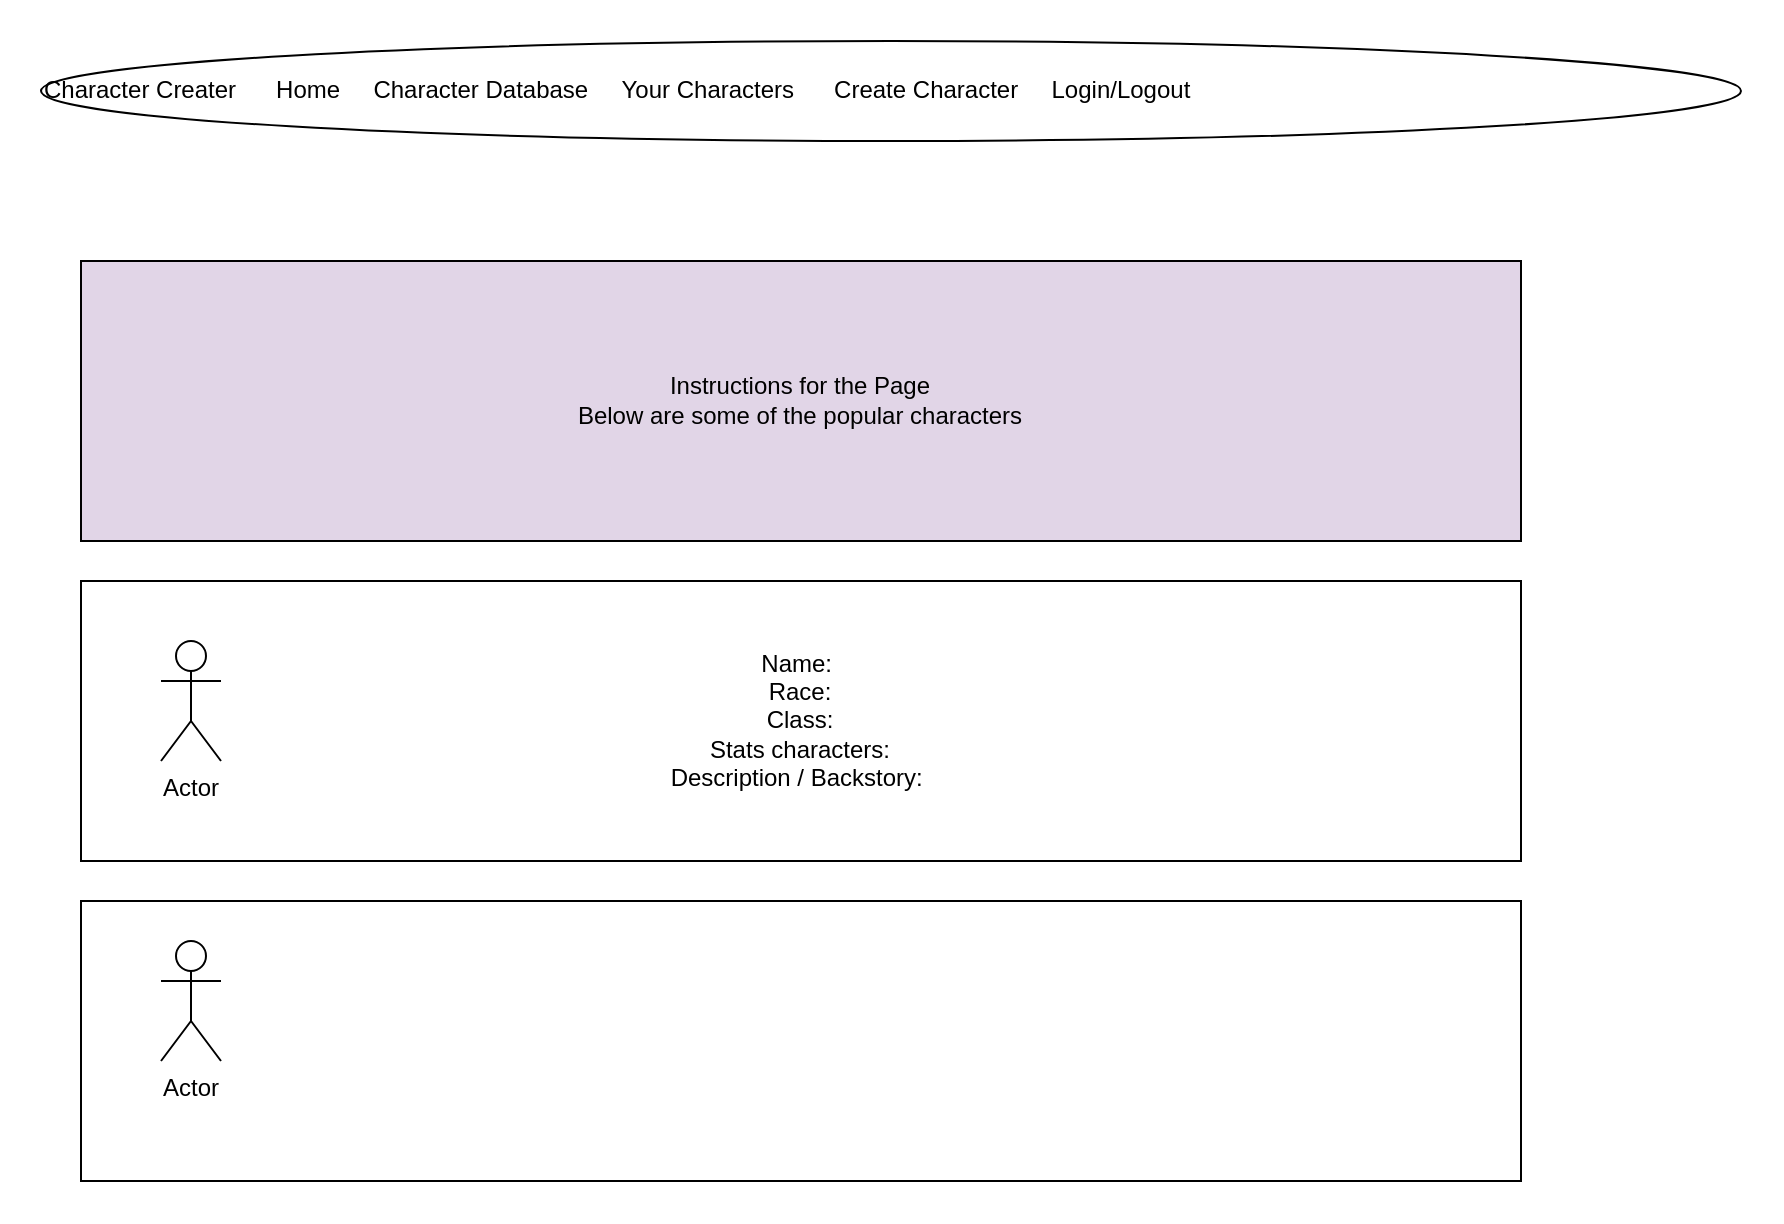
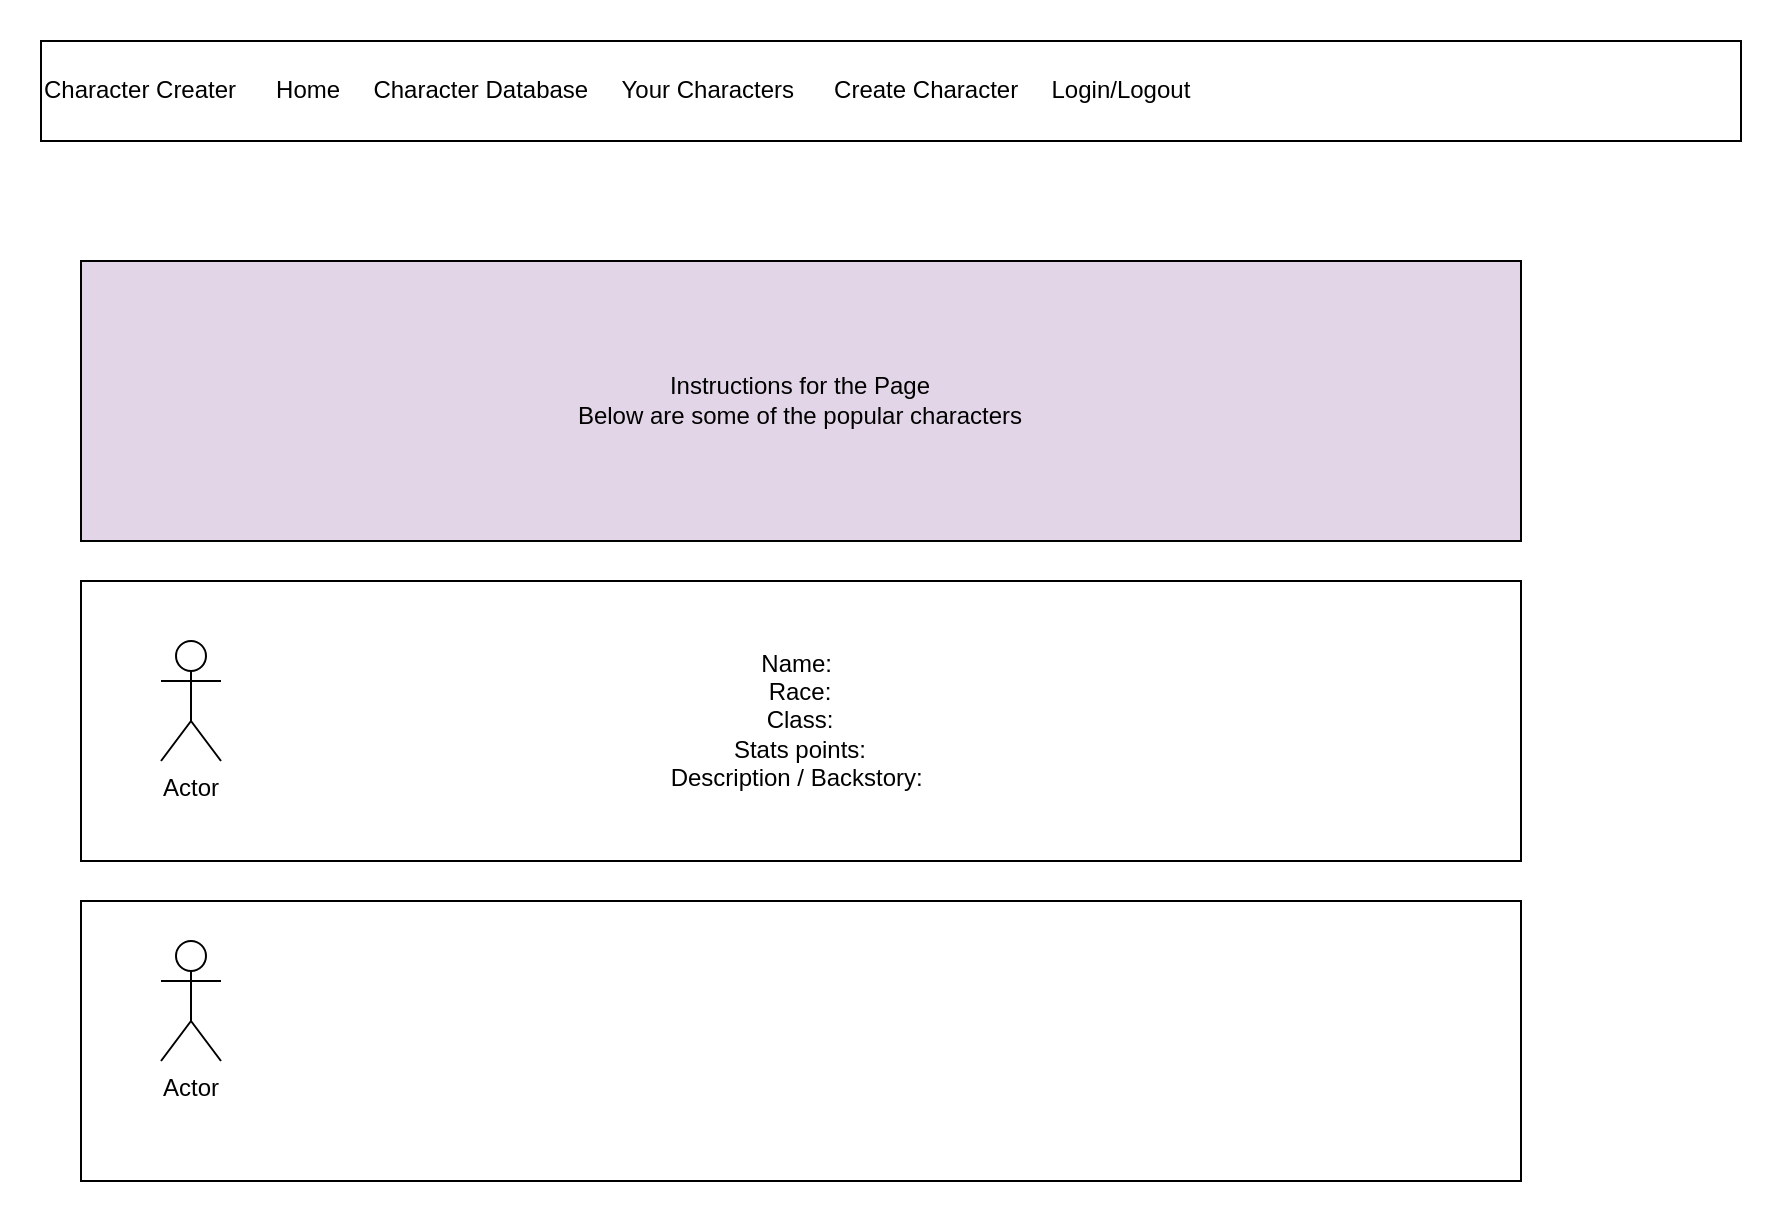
- <mxCell id="2" value="Character Creater&amp;nbsp; &amp;nbsp; &amp;nbsp; Home&amp;nbsp; &amp;nbsp; &amp;nbsp;Character Database&amp;nbsp; &amp;nbsp; &amp;nbsp;Your Characters&amp;nbsp; &amp;nbsp; &amp;nbsp; Create Character&amp;nbsp; &amp;nbsp; &amp;nbsp;Login/Logout" style="ellipse;whiteSpace=wrap;html=1;align=left;" parent="1" vertex="1"><mxGeometry width="850" height="50" as="geometry" x="20" y="20" /></mxCell>
+ <mxCell id="2" value="Character Creater&amp;nbsp; &amp;nbsp; &amp;nbsp; Home&amp;nbsp; &amp;nbsp; &amp;nbsp;Character Database&amp;nbsp; &amp;nbsp; &amp;nbsp;Your Characters&amp;nbsp; &amp;nbsp; &amp;nbsp; Create Character&amp;nbsp; &amp;nbsp; &amp;nbsp;Login/Logout" style="rounded=0;whiteSpace=wrap;html=1;align=left;" parent="1" vertex="1"><mxGeometry width="850" height="50" as="geometry" x="20" y="20" /></mxCell>
- <mxCell id="4" value="&lt;span style=&quot;text-align: left;&quot;&gt;Name:&amp;nbsp;&lt;/span&gt;&lt;br style=&quot;text-align: left;&quot;&gt;&lt;span style=&quot;text-align: left;&quot;&gt;Race:&lt;/span&gt;&lt;br style=&quot;text-align: left;&quot;&gt;&lt;span style=&quot;text-align: left;&quot;&gt;Class:&lt;/span&gt;&lt;br style=&quot;text-align: left;&quot;&gt;&lt;span style=&quot;text-align: left;&quot;&gt;Stats characters:&lt;/span&gt;&lt;br style=&quot;text-align: left;&quot;&gt;&lt;span style=&quot;text-align: left;&quot;&gt;Description / Backstory:&amp;nbsp;&lt;/span&gt;" style="rounded=0;whiteSpace=wrap;html=1;" parent="1" vertex="1"><mxGeometry x="40" y="290" width="720" height="140" as="geometry" /></mxCell>
+ <mxCell id="4" value="&lt;span style=&quot;text-align: left;&quot;&gt;Name:&amp;nbsp;&lt;/span&gt;&lt;br style=&quot;text-align: left;&quot;&gt;&lt;span style=&quot;text-align: left;&quot;&gt;Race:&lt;/span&gt;&lt;br style=&quot;text-align: left;&quot;&gt;&lt;span style=&quot;text-align: left;&quot;&gt;Class:&lt;/span&gt;&lt;br style=&quot;text-align: left;&quot;&gt;&lt;span style=&quot;text-align: left;&quot;&gt;Stats points:&lt;/span&gt;&lt;br style=&quot;text-align: left;&quot;&gt;&lt;span style=&quot;text-align: left;&quot;&gt;Description / Backstory:&amp;nbsp;&lt;/span&gt;" style="rounded=0;whiteSpace=wrap;html=1;" parent="1" vertex="1"><mxGeometry x="40" y="290" width="720" height="140" as="geometry" /></mxCell>
